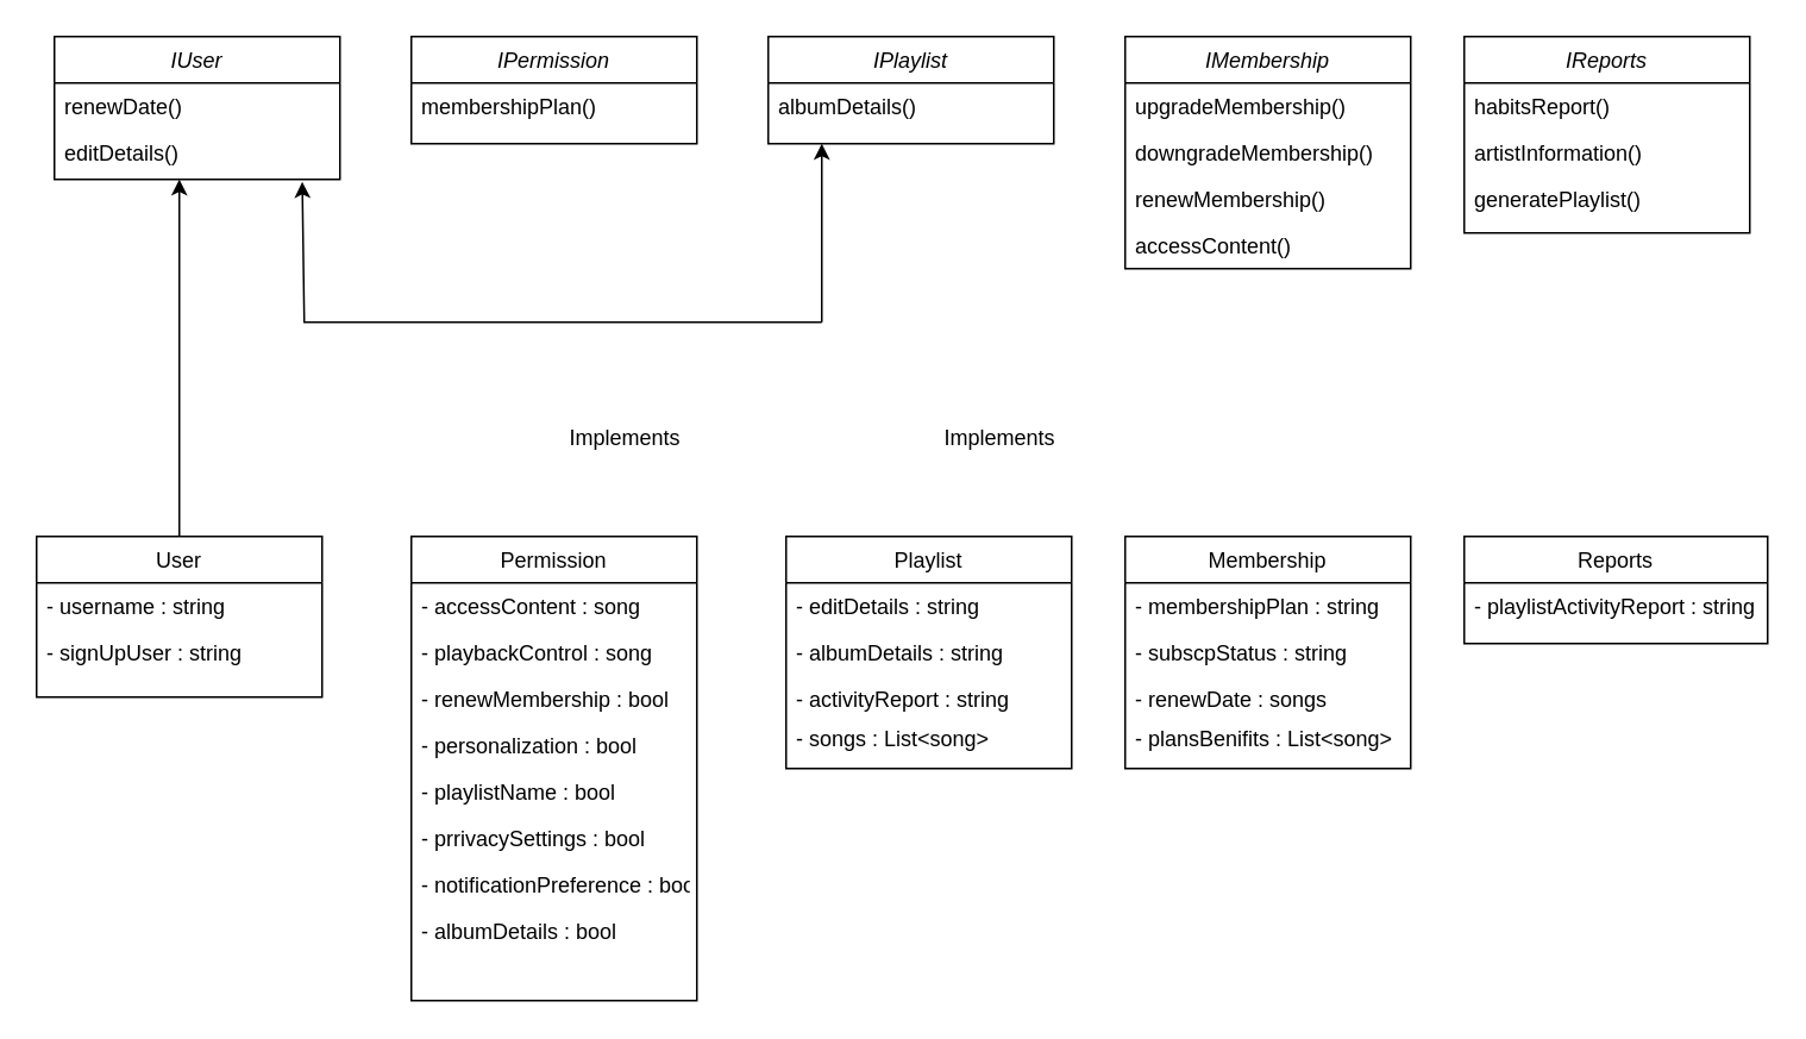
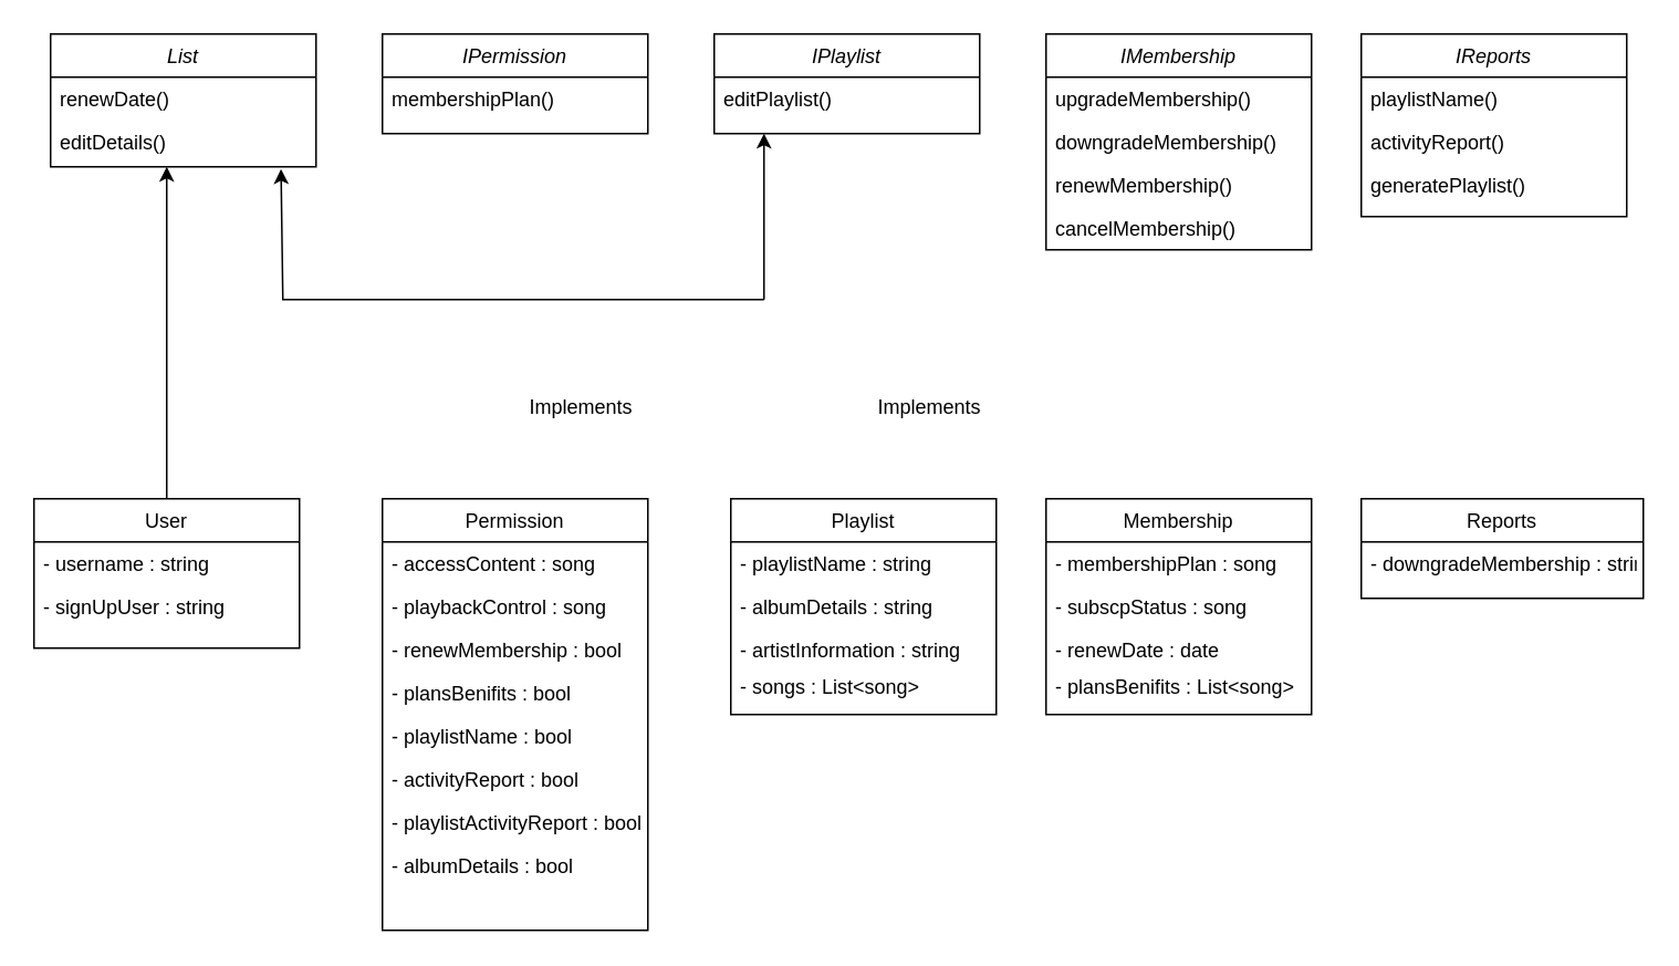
- <mxCell id="2" value="IUser" style="swimlane;fontStyle=2;align=center;verticalAlign=top;childLayout=stackLayout;horizontal=1;startSize=26;horizontalStack=0;resizeParent=1;resizeLast=0;collapsible=1;marginBottom=0;rounded=0;shadow=0;strokeWidth=1;" parent="1" vertex="1"><mxGeometry x="30" y="20" width="160" height="80" as="geometry"><mxRectangle x="230" y="140" width="160" height="26" as="alternateBounds" /></mxGeometry></mxCell>
+ <mxCell id="2" value="List" style="swimlane;fontStyle=2;align=center;verticalAlign=top;childLayout=stackLayout;horizontal=1;startSize=26;horizontalStack=0;resizeParent=1;resizeLast=0;collapsible=1;marginBottom=0;rounded=0;shadow=0;strokeWidth=1;" parent="1" vertex="1"><mxGeometry x="30" y="20" width="160" height="80" as="geometry"><mxRectangle x="230" y="140" width="160" height="26" as="alternateBounds" /></mxGeometry></mxCell>
- <mxCell id="11" value="albumDetails()" style="text;align=left;verticalAlign=top;spacingLeft=4;spacingRight=4;overflow=hidden;rotatable=0;points=[[0,0.5],[1,0.5]];portConstraint=eastwest;" vertex="1" parent="10"><mxGeometry y="26" width="160" height="26" as="geometry" /></mxCell>
+ <mxCell id="11" value="editPlaylist()" style="text;align=left;verticalAlign=top;spacingLeft=4;spacingRight=4;overflow=hidden;rotatable=0;points=[[0,0.5],[1,0.5]];portConstraint=eastwest;" vertex="1" parent="10"><mxGeometry y="26" width="160" height="26" as="geometry" /></mxCell>
- <mxCell id="18" value="habitsReport()" style="text;align=left;verticalAlign=top;spacingLeft=4;spacingRight=4;overflow=hidden;rotatable=0;points=[[0,0.5],[1,0.5]];portConstraint=eastwest;" vertex="1" parent="17"><mxGeometry y="26" width="160" height="26" as="geometry" /></mxCell>
+ <mxCell id="18" value="playlistName()" style="text;align=left;verticalAlign=top;spacingLeft=4;spacingRight=4;overflow=hidden;rotatable=0;points=[[0,0.5],[1,0.5]];portConstraint=eastwest;" vertex="1" parent="17"><mxGeometry y="26" width="160" height="26" as="geometry" /></mxCell>
- <mxCell id="19" value="artistInformation()" style="text;align=left;verticalAlign=top;spacingLeft=4;spacingRight=4;overflow=hidden;rotatable=0;points=[[0,0.5],[1,0.5]];portConstraint=eastwest;" vertex="1" parent="17"><mxGeometry y="52" width="160" height="26" as="geometry" /></mxCell>
+ <mxCell id="19" value="activityReport()" style="text;align=left;verticalAlign=top;spacingLeft=4;spacingRight=4;overflow=hidden;rotatable=0;points=[[0,0.5],[1,0.5]];portConstraint=eastwest;" vertex="1" parent="17"><mxGeometry y="52" width="160" height="26" as="geometry" /></mxCell>
- <mxCell id="16" value="accessContent()" style="text;align=left;verticalAlign=top;spacingLeft=4;spacingRight=4;overflow=hidden;rotatable=0;points=[[0,0.5],[1,0.5]];portConstraint=eastwest;" vertex="1" parent="12"><mxGeometry y="104" width="160" height="26" as="geometry" /></mxCell>
+ <mxCell id="16" value="cancelMembership()" style="text;align=left;verticalAlign=top;spacingLeft=4;spacingRight=4;overflow=hidden;rotatable=0;points=[[0,0.5],[1,0.5]];portConstraint=eastwest;" vertex="1" parent="12"><mxGeometry y="104" width="160" height="26" as="geometry" /></mxCell>
- <mxCell id="34" value="- editDetails : string" style="text;align=left;verticalAlign=top;spacingLeft=4;spacingRight=4;overflow=hidden;rotatable=0;points=[[0,0.5],[1,0.5]];portConstraint=eastwest;" vertex="1" parent="33"><mxGeometry y="26" width="160" height="26" as="geometry" /></mxCell>
+ <mxCell id="34" value="- playlistName : string" style="text;align=left;verticalAlign=top;spacingLeft=4;spacingRight=4;overflow=hidden;rotatable=0;points=[[0,0.5],[1,0.5]];portConstraint=eastwest;" vertex="1" parent="33"><mxGeometry y="26" width="160" height="26" as="geometry" /></mxCell>
- <mxCell id="39" value="- membershipPlan : string" style="text;align=left;verticalAlign=top;spacingLeft=4;spacingRight=4;overflow=hidden;rotatable=0;points=[[0,0.5],[1,0.5]];portConstraint=eastwest;" vertex="1" parent="38"><mxGeometry y="26" width="160" height="26" as="geometry" /></mxCell>
+ <mxCell id="39" value="- membershipPlan : song" style="text;align=left;verticalAlign=top;spacingLeft=4;spacingRight=4;overflow=hidden;rotatable=0;points=[[0,0.5],[1,0.5]];portConstraint=eastwest;" vertex="1" parent="38"><mxGeometry y="26" width="160" height="26" as="geometry" /></mxCell>
- <mxCell id="44" value="- playlistActivityReport : string" style="text;align=left;verticalAlign=top;spacingLeft=4;spacingRight=4;overflow=hidden;rotatable=0;points=[[0,0.5],[1,0.5]];portConstraint=eastwest;" vertex="1" parent="43"><mxGeometry y="26" width="170" height="26" as="geometry" /></mxCell>
+ <mxCell id="44" value="- downgradeMembership : string" style="text;align=left;verticalAlign=top;spacingLeft=4;spacingRight=4;overflow=hidden;rotatable=0;points=[[0,0.5],[1,0.5]];portConstraint=eastwest;" vertex="1" parent="43"><mxGeometry y="26" width="170" height="26" as="geometry" /></mxCell>
- <mxCell id="40" value="- subscpStatus : string" style="text;align=left;verticalAlign=top;spacingLeft=4;spacingRight=4;overflow=hidden;rotatable=0;points=[[0,0.5],[1,0.5]];portConstraint=eastwest;rounded=0;shadow=0;html=0;" vertex="1" parent="38"><mxGeometry y="52" width="160" height="26" as="geometry" /></mxCell>
+ <mxCell id="40" value="- subscpStatus : song" style="text;align=left;verticalAlign=top;spacingLeft=4;spacingRight=4;overflow=hidden;rotatable=0;points=[[0,0.5],[1,0.5]];portConstraint=eastwest;rounded=0;shadow=0;html=0;" vertex="1" parent="38"><mxGeometry y="52" width="160" height="26" as="geometry" /></mxCell>
- <mxCell id="36" value="- activityReport : string" style="text;align=left;verticalAlign=top;spacingLeft=4;spacingRight=4;overflow=hidden;rotatable=0;points=[[0,0.5],[1,0.5]];portConstraint=eastwest;rounded=0;shadow=0;html=0;" vertex="1" parent="33"><mxGeometry y="78" width="160" height="22" as="geometry" /></mxCell>
+ <mxCell id="36" value="- artistInformation : string" style="text;align=left;verticalAlign=top;spacingLeft=4;spacingRight=4;overflow=hidden;rotatable=0;points=[[0,0.5],[1,0.5]];portConstraint=eastwest;rounded=0;shadow=0;html=0;" vertex="1" parent="33"><mxGeometry y="78" width="160" height="22" as="geometry" /></mxCell>
- <mxCell id="41" value="- renewDate : songs" style="text;align=left;verticalAlign=top;spacingLeft=4;spacingRight=4;overflow=hidden;rotatable=0;points=[[0,0.5],[1,0.5]];portConstraint=eastwest;rounded=0;shadow=0;html=0;" vertex="1" parent="38"><mxGeometry y="78" width="160" height="22" as="geometry" /></mxCell>
+ <mxCell id="41" value="- renewDate : date" style="text;align=left;verticalAlign=top;spacingLeft=4;spacingRight=4;overflow=hidden;rotatable=0;points=[[0,0.5],[1,0.5]];portConstraint=eastwest;rounded=0;shadow=0;html=0;" vertex="1" parent="38"><mxGeometry y="78" width="160" height="22" as="geometry" /></mxCell>
- <mxCell id="28" value="- personalization : bool" style="text;align=left;verticalAlign=top;spacingLeft=4;spacingRight=4;overflow=hidden;rotatable=0;points=[[0,0.5],[1,0.5]];portConstraint=eastwest;rounded=0;shadow=0;html=0;" vertex="1" parent="24"><mxGeometry y="104" width="160" height="26" as="geometry" /></mxCell>
+ <mxCell id="28" value="- plansBenifits : bool" style="text;align=left;verticalAlign=top;spacingLeft=4;spacingRight=4;overflow=hidden;rotatable=0;points=[[0,0.5],[1,0.5]];portConstraint=eastwest;rounded=0;shadow=0;html=0;" vertex="1" parent="24"><mxGeometry y="104" width="160" height="26" as="geometry" /></mxCell>
- <mxCell id="30" value="- prrivacySettings : bool" style="text;align=left;verticalAlign=top;spacingLeft=4;spacingRight=4;overflow=hidden;rotatable=0;points=[[0,0.5],[1,0.5]];portConstraint=eastwest;rounded=0;shadow=0;html=0;" vertex="1" parent="24"><mxGeometry y="156" width="160" height="26" as="geometry" /></mxCell>
+ <mxCell id="30" value="- activityReport : bool" style="text;align=left;verticalAlign=top;spacingLeft=4;spacingRight=4;overflow=hidden;rotatable=0;points=[[0,0.5],[1,0.5]];portConstraint=eastwest;rounded=0;shadow=0;html=0;" vertex="1" parent="24"><mxGeometry y="156" width="160" height="26" as="geometry" /></mxCell>
- <mxCell id="31" value="- notificationPreference : bool" style="text;align=left;verticalAlign=top;spacingLeft=4;spacingRight=4;overflow=hidden;rotatable=0;points=[[0,0.5],[1,0.5]];portConstraint=eastwest;rounded=0;shadow=0;html=0;" vertex="1" parent="24"><mxGeometry y="182" width="160" height="26" as="geometry" /></mxCell>
+ <mxCell id="31" value="- playlistActivityReport : bool" style="text;align=left;verticalAlign=top;spacingLeft=4;spacingRight=4;overflow=hidden;rotatable=0;points=[[0,0.5],[1,0.5]];portConstraint=eastwest;rounded=0;shadow=0;html=0;" vertex="1" parent="24"><mxGeometry y="182" width="160" height="26" as="geometry" /></mxCell>
